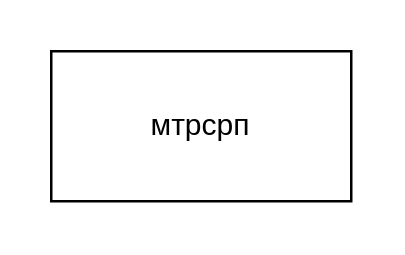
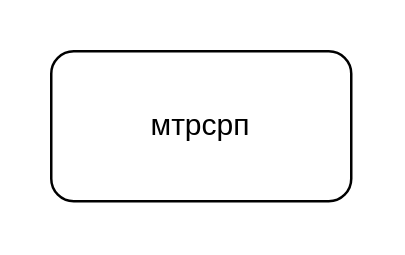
- <mxCell id="2" value="&lt;font style=&quot;vertical-align: inherit&quot;&gt;&lt;font style=&quot;vertical-align: inherit&quot;&gt;мтрсрп&lt;/font&gt;&lt;/font&gt;" style="whiteSpace=wrap;html=1;rounded=0;" vertex="1" parent="1"><mxGeometry x="20" y="20" width="120" height="60" as="geometry" /></mxCell>
+ <mxCell id="2" value="&lt;font style=&quot;vertical-align: inherit&quot;&gt;&lt;font style=&quot;vertical-align: inherit&quot;&gt;мтрсрп&lt;/font&gt;&lt;/font&gt;" style="rounded=1;whiteSpace=wrap;html=1;" vertex="1" parent="1"><mxGeometry x="20" y="20" width="120" height="60" as="geometry" /></mxCell>
